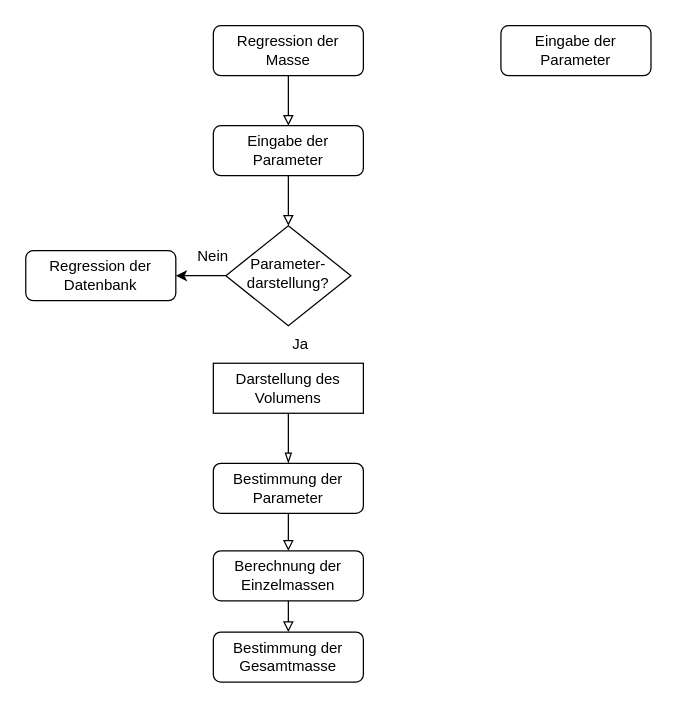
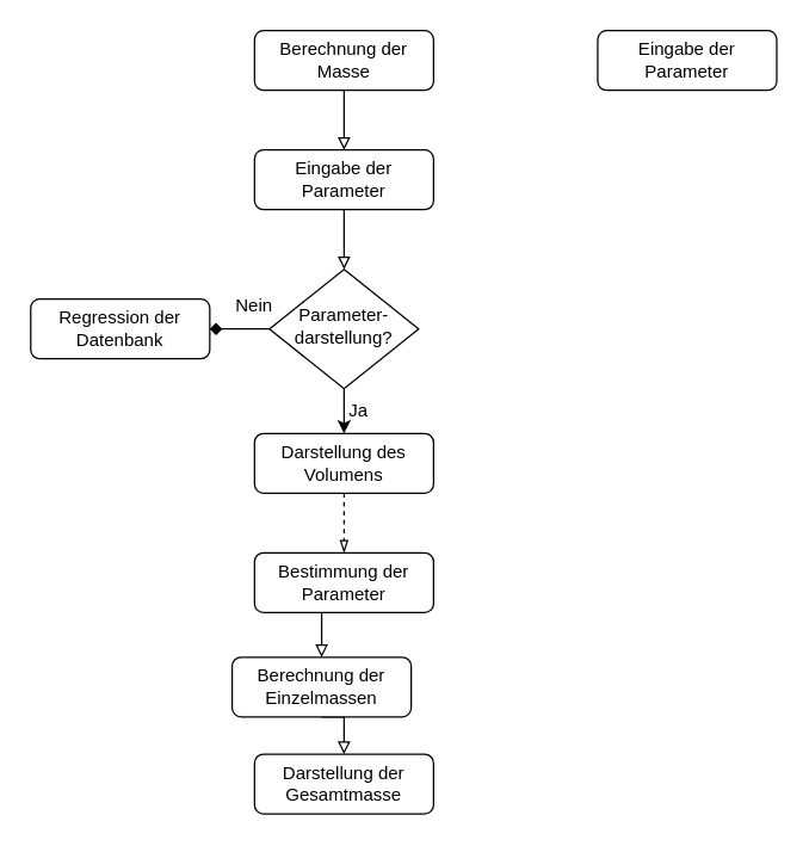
- <mxCell id="3" value="Regression der Masse" style="rounded=1;whiteSpace=wrap;html=1;fontSize=12;glass=0;strokeWidth=1;shadow=0;" vertex="1" parent="1"><mxGeometry x="170" y="20" width="120" height="40" as="geometry" /></mxCell>
+ <mxCell id="3" value="Berechnung der Masse" style="rounded=1;whiteSpace=wrap;html=1;fontSize=12;glass=0;strokeWidth=1;shadow=0;" vertex="1" parent="1"><mxGeometry x="170" y="20" width="120" height="40" as="geometry" /></mxCell>
- <mxCell id="6" style="edgeStyle=orthogonalEdgeStyle;rounded=0;orthogonalLoop=1;jettySize=auto;html=1;exitX=0;exitY=0.5;exitDx=0;exitDy=0;entryX=1;entryY=0.5;entryDx=0;entryDy=0;" edge="1" parent="1" source="8" target="11"><mxGeometry relative="1" as="geometry" /></mxCell>
+ <mxCell id="6" style="edgeStyle=orthogonalEdgeStyle;rounded=0;orthogonalLoop=1;jettySize=auto;html=1;exitX=0;exitY=0.5;exitDx=0;exitDy=0;entryX=1;entryY=0.5;entryDx=0;entryDy=0;endArrow=diamond;" edge="1" parent="1" source="8" target="11"><mxGeometry relative="1" as="geometry" /></mxCell>
+ <mxCell id="7" style="edgeStyle=orthogonalEdgeStyle;rounded=0;orthogonalLoop=1;jettySize=auto;html=1;exitX=0.5;exitY=1;exitDx=0;exitDy=0;entryX=0.5;entryY=0;entryDx=0;entryDy=0;" edge="1" parent="1" source="8" target="10"><mxGeometry relative="1" as="geometry" /></mxCell>
- <mxCell id="10" value="Darstellung des Volumens" style="whiteSpace=wrap;html=1;fontSize=12;glass=0;strokeWidth=1;shadow=0;rounded=0;" vertex="1" parent="1"><mxGeometry x="170" y="290" width="120" height="40" as="geometry" /></mxCell>
+ <mxCell id="10" value="Darstellung des Volumens" style="rounded=1;whiteSpace=wrap;html=1;fontSize=12;glass=0;strokeWidth=1;shadow=0;" vertex="1" parent="1"><mxGeometry x="170" y="290" width="120" height="40" as="geometry" /></mxCell>
- <mxCell id="9" style="edgeStyle=orthogonalEdgeStyle;rounded=0;orthogonalLoop=1;jettySize=auto;html=1;exitX=0.5;exitY=1;exitDx=0;exitDy=0;endArrow=blockThin;endFill=0;" edge="1" parent="1" source="10" target="15"><mxGeometry relative="1" as="geometry" /></mxCell>
+ <mxCell id="9" style="edgeStyle=orthogonalEdgeStyle;rounded=0;orthogonalLoop=1;jettySize=auto;html=1;exitX=0.5;exitY=1;exitDx=0;exitDy=0;endArrow=blockThin;endFill=0;dashed=1;" edge="1" parent="1" source="10" target="15"><mxGeometry relative="1" as="geometry" /></mxCell>
- <mxCell id="17" value="Berechnung der Einzelmassen" style="rounded=1;whiteSpace=wrap;html=1;fontSize=12;glass=0;strokeWidth=1;shadow=0;" vertex="1" parent="1"><mxGeometry x="170" y="440" width="120" height="40" as="geometry" /></mxCell>
+ <mxCell id="17" value="Berechnung der Einzelmassen" style="rounded=1;whiteSpace=wrap;html=1;fontSize=12;glass=0;strokeWidth=1;shadow=0;" vertex="1" parent="1"><mxGeometry x="155" y="440" width="120" height="40" as="geometry" /></mxCell>
- <mxCell id="18" value="Bestimmung der Gesamtmasse" style="rounded=1;whiteSpace=wrap;html=1;fontSize=12;glass=0;strokeWidth=1;shadow=0;" vertex="1" parent="1"><mxGeometry x="170" y="505" width="120" height="40" as="geometry" /></mxCell>
+ <mxCell id="18" value="Darstellung der Gesamtmasse" style="rounded=1;whiteSpace=wrap;html=1;fontSize=12;glass=0;strokeWidth=1;shadow=0;" vertex="1" parent="1"><mxGeometry x="170" y="505" width="120" height="40" as="geometry" /></mxCell>
